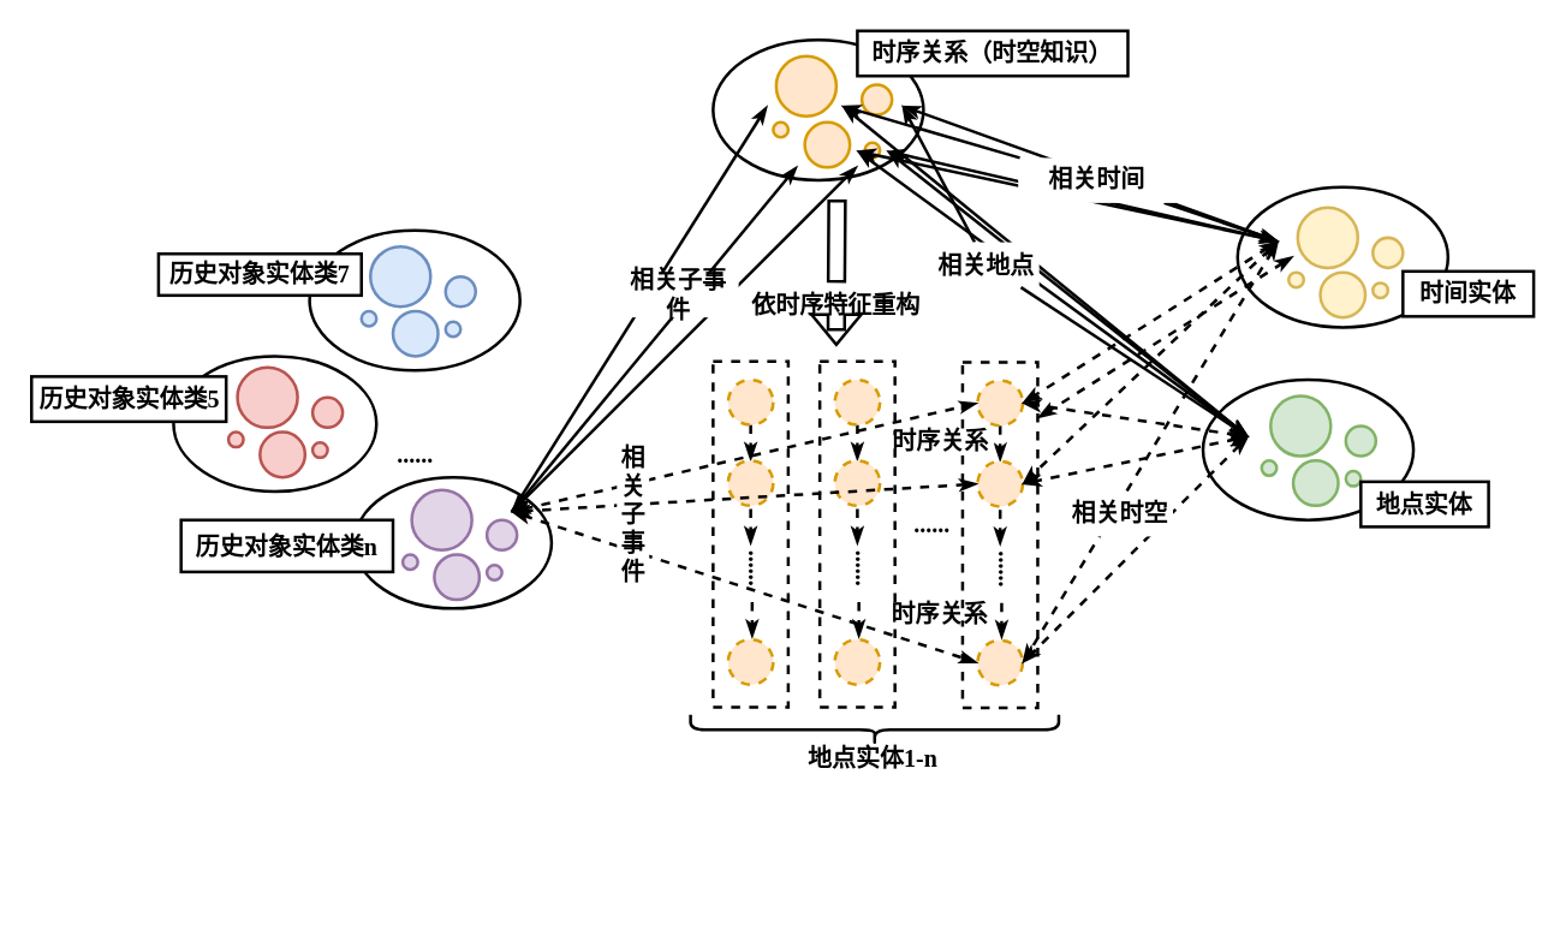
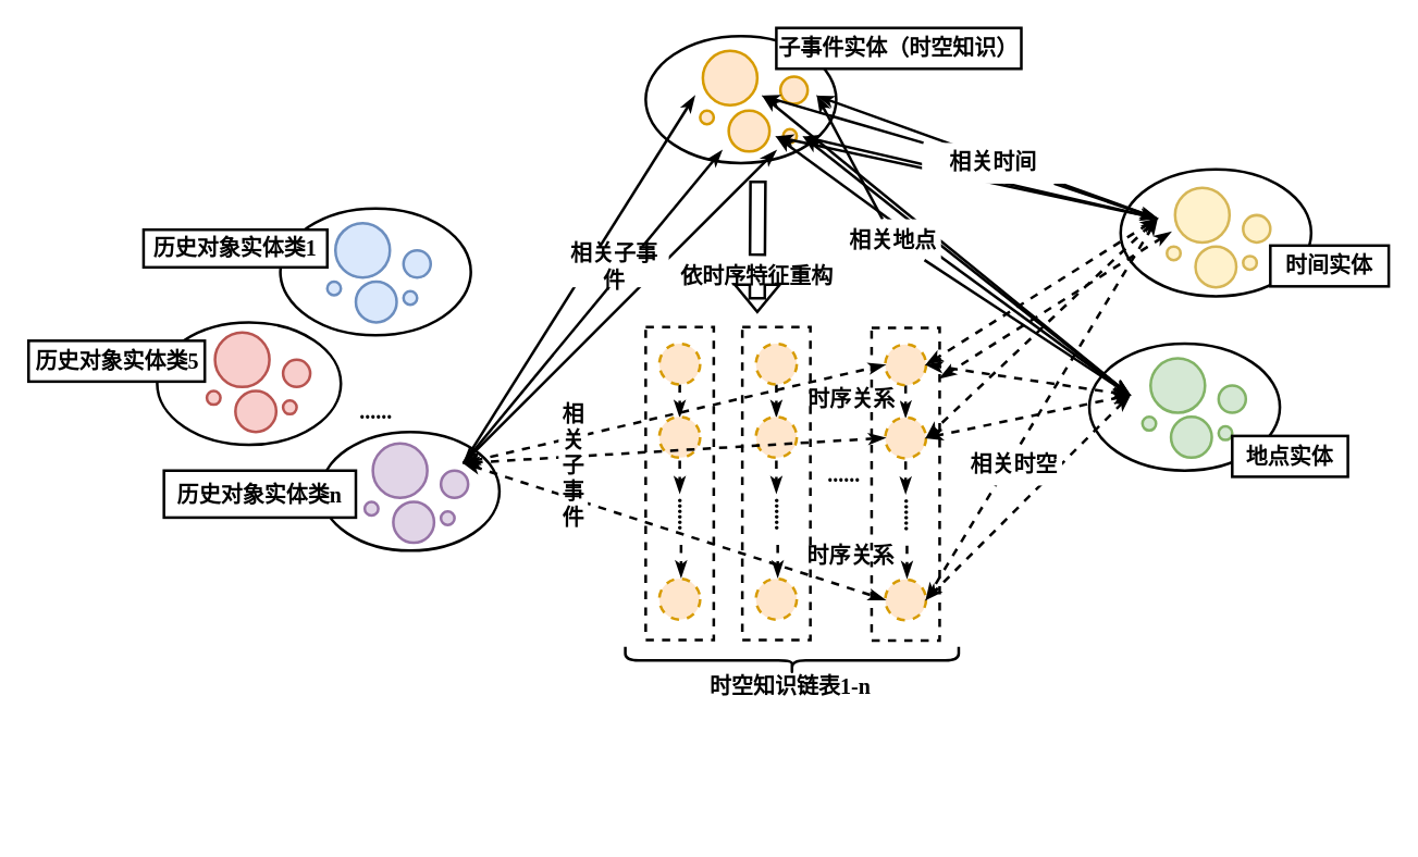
- <mxCell id="44" value="&lt;span style=&quot;font-size: 16px;&quot;&gt;时序关系（时空知识）&lt;/span&gt;" style="rounded=0;whiteSpace=wrap;html=1;fontFamily=Times New Roman;fontSize=16;fillColor=default;strokeWidth=2;fontStyle=1" parent="1" vertex="1"><mxGeometry x="570" y="20" width="180" height="30" as="geometry" /></mxCell>
+ <mxCell id="44" value="&lt;span style=&quot;font-size: 16px;&quot;&gt;子事件实体（时空知识）&lt;/span&gt;" style="rounded=0;whiteSpace=wrap;html=1;fontFamily=Times New Roman;fontSize=16;fillColor=default;strokeWidth=2;fontStyle=1" parent="1" vertex="1"><mxGeometry x="570" y="20" width="180" height="30" as="geometry" /></mxCell>
- <mxCell id="32" value="&lt;span style=&quot;font-size: 16px;&quot;&gt;历史对象实体类7&lt;/span&gt;" style="rounded=0;whiteSpace=wrap;html=1;fontFamily=Times New Roman;fontSize=16;fillColor=default;strokeWidth=2;fontStyle=1" parent="1" vertex="1"><mxGeometry x="105" y="168.34" width="135" height="27.66" as="geometry" /></mxCell>
+ <mxCell id="32" value="&lt;span style=&quot;font-size: 16px;&quot;&gt;历史对象实体类1&lt;/span&gt;" style="rounded=0;whiteSpace=wrap;html=1;fontFamily=Times New Roman;fontSize=16;fillColor=default;strokeWidth=2;fontStyle=1" parent="1" vertex="1"><mxGeometry x="105" y="168.34" width="135" height="27.66" as="geometry" /></mxCell>
- <mxCell id="82" value="&lt;font style=&quot;font-size: 16px;&quot;&gt;地点实体1-n&lt;/font&gt;" style="text;strokeColor=none;fillColor=none;html=1;fontSize=16;fontStyle=1;verticalAlign=middle;align=center;fontFamily=Times New Roman;strokeWidth=2;" parent="1" vertex="1"><mxGeometry x="530" y="484" width="100" height="40" as="geometry" /></mxCell>
+ <mxCell id="82" value="&lt;font style=&quot;font-size: 16px;&quot;&gt;时空知识链表1-n&lt;/font&gt;" style="text;strokeColor=none;fillColor=none;html=1;fontSize=16;fontStyle=1;verticalAlign=middle;align=center;fontFamily=Times New Roman;strokeWidth=2;" parent="1" vertex="1"><mxGeometry x="530" y="484" width="100" height="40" as="geometry" /></mxCell>
